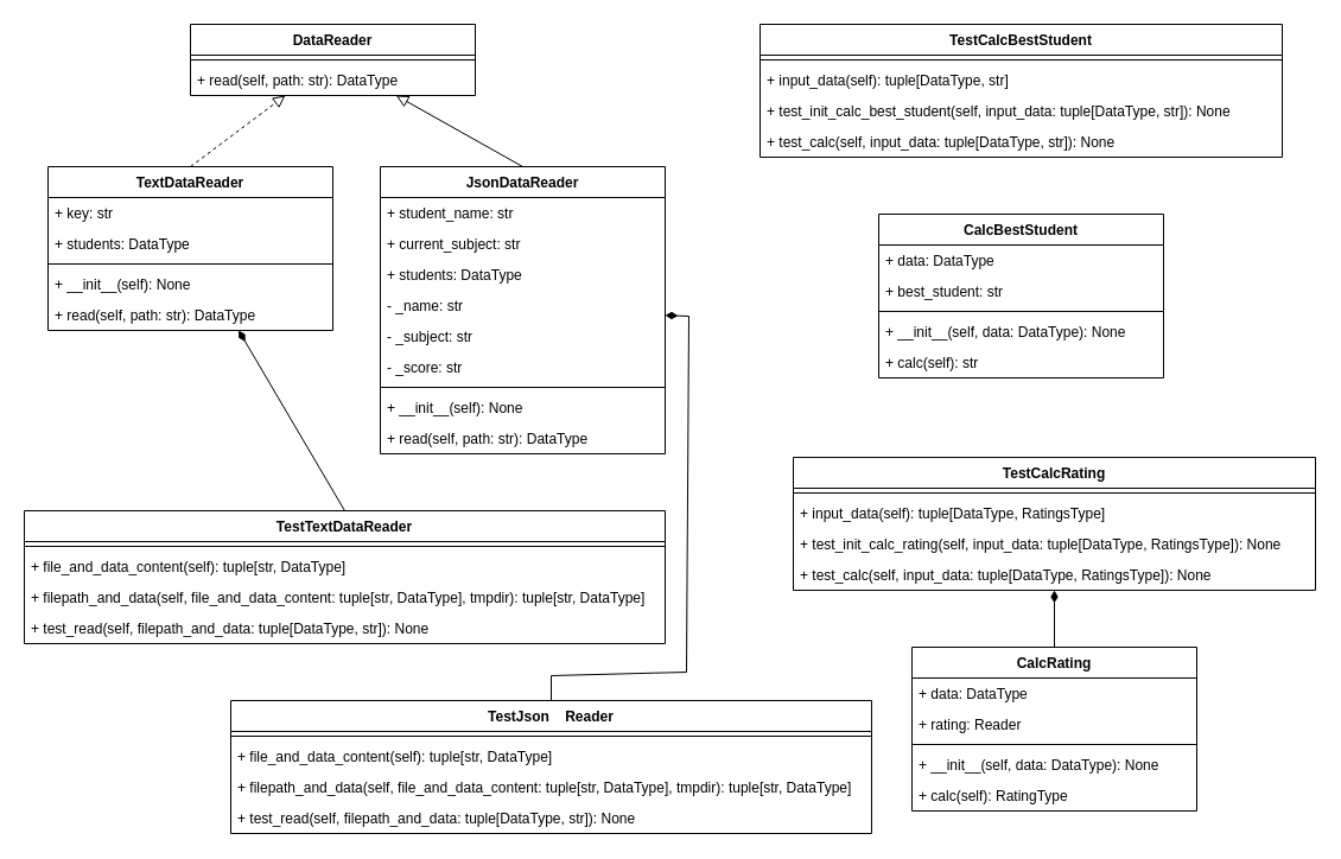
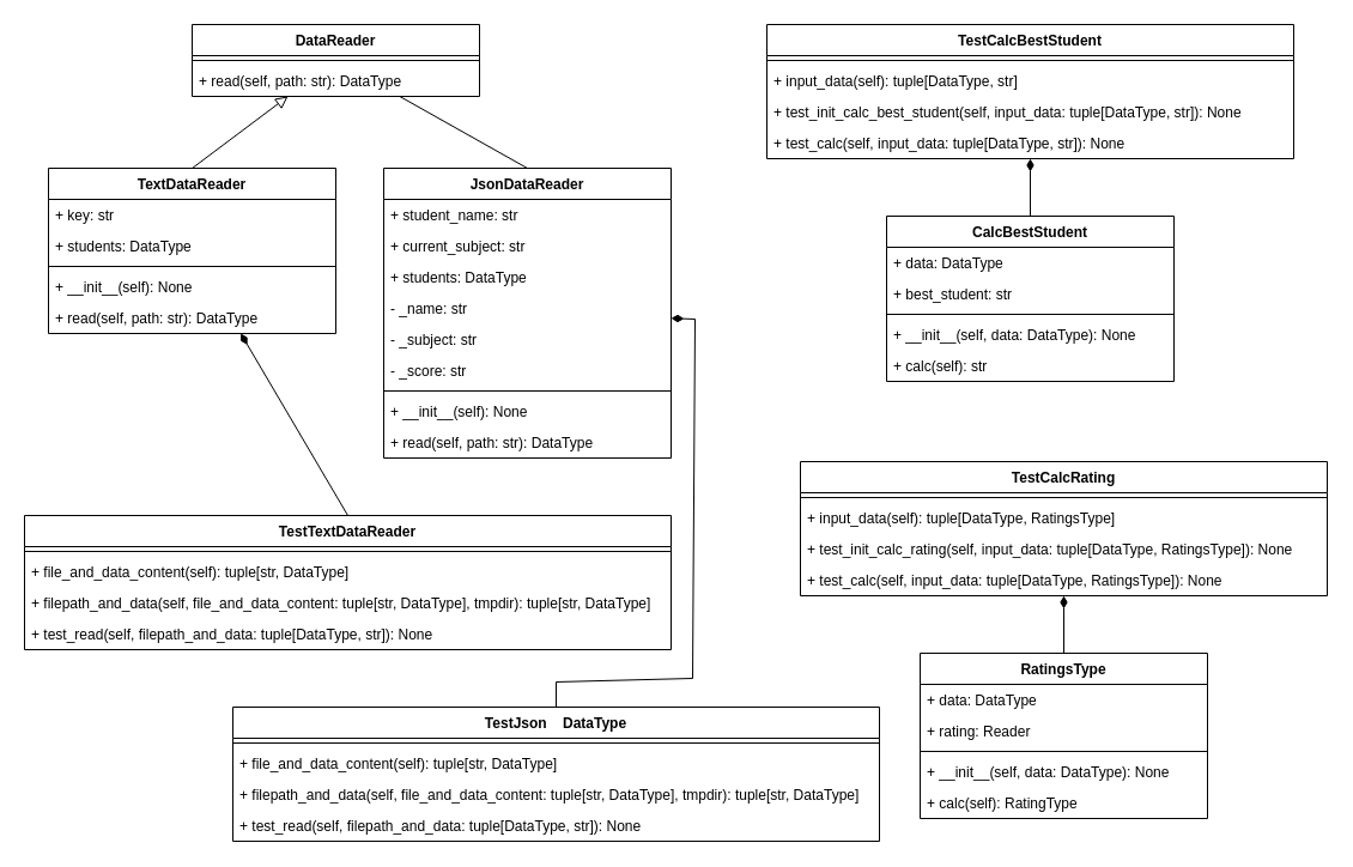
- <mxCell id="34" value="" style="endArrow=block;endSize=8;endFill=0;html=1;rounded=0;exitX=0.5;exitY=0;exitDx=0;exitDy=0;" parent="1" source="24" target="14" edge="1"><mxGeometry width="160" relative="1" as="geometry"><mxPoint x="290" y="150" as="sourcePoint" /><mxPoint x="290" y="90" as="targetPoint" /></mxGeometry></mxCell>
+ <mxCell id="34" value="" style="endArrow=none;endSize=8;endFill=0;html=1;rounded=0;exitX=0.5;exitY=0;exitDx=0;exitDy=0;" parent="1" source="24" target="14" edge="1"><mxGeometry width="160" relative="1" as="geometry"><mxPoint x="290" y="150" as="sourcePoint" /><mxPoint x="290" y="90" as="targetPoint" /></mxGeometry></mxCell>
- <mxCell id="23" value="" style="endArrow=block;endSize=8;endFill=0;html=1;rounded=0;exitX=0.5;exitY=0;exitDx=0;exitDy=0;dashed=1;" parent="1" source="17" target="14" edge="1"><mxGeometry width="160" relative="1" as="geometry"><mxPoint x="440" y="160" as="sourcePoint" /><mxPoint x="600" y="160" as="targetPoint" /></mxGeometry></mxCell>
+ <mxCell id="23" value="" style="endArrow=block;endSize=8;endFill=0;html=1;rounded=0;exitX=0.5;exitY=0;exitDx=0;exitDy=0;" parent="1" source="17" target="14" edge="1"><mxGeometry width="160" relative="1" as="geometry"><mxPoint x="440" y="160" as="sourcePoint" /><mxPoint x="600" y="160" as="targetPoint" /></mxGeometry></mxCell>
+ <mxCell id="40" value="" style="endArrow=diamondThin;endSize=8;endFill=1;html=1;rounded=0;exitX=0.5;exitY=0;exitDx=0;exitDy=0;" parent="1" source="2" target="35" edge="1"><mxGeometry width="160" relative="1" as="geometry"><mxPoint x="330" y="310" as="sourcePoint" /><mxPoint x="223.333" y="250" as="targetPoint" /></mxGeometry></mxCell>
- <mxCell id="8" value="CalcRating" style="swimlane;fontStyle=1;align=center;verticalAlign=top;childLayout=stackLayout;horizontal=1;startSize=26;horizontalStack=0;resizeParent=1;resizeParentMax=0;resizeLast=0;collapsible=1;marginBottom=0;" parent="1" vertex="1"><mxGeometry x="768" y="545" width="240" height="138" as="geometry" /></mxCell>
+ <mxCell id="8" value="RatingsType" style="swimlane;fontStyle=1;align=center;verticalAlign=top;childLayout=stackLayout;horizontal=1;startSize=26;horizontalStack=0;resizeParent=1;resizeParentMax=0;resizeLast=0;collapsible=1;marginBottom=0;" parent="1" vertex="1"><mxGeometry x="768" y="545" width="240" height="138" as="geometry" /></mxCell>
- <mxCell id="53" value="TestJson    Reader" style="swimlane;fontStyle=1;align=center;verticalAlign=top;childLayout=stackLayout;horizontal=1;startSize=26;horizontalStack=0;resizeParent=1;resizeParentMax=0;resizeLast=0;collapsible=1;marginBottom=0;" parent="1" vertex="1"><mxGeometry x="194" y="590" width="540" height="112" as="geometry" /></mxCell>
+ <mxCell id="53" value="TestJson    DataType" style="swimlane;fontStyle=1;align=center;verticalAlign=top;childLayout=stackLayout;horizontal=1;startSize=26;horizontalStack=0;resizeParent=1;resizeParentMax=0;resizeLast=0;collapsible=1;marginBottom=0;" parent="1" vertex="1"><mxGeometry x="194" y="590" width="540" height="112" as="geometry" /></mxCell>
